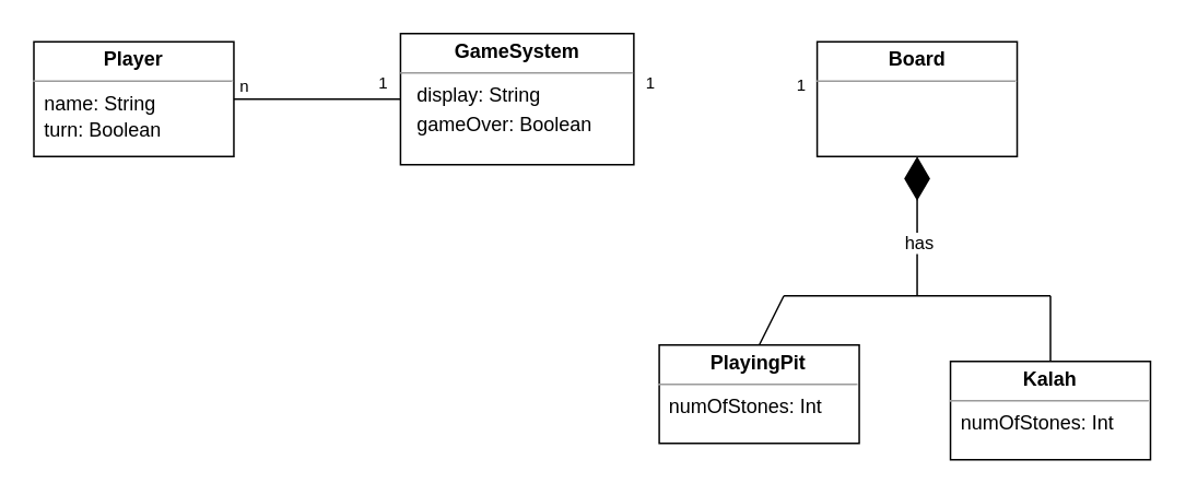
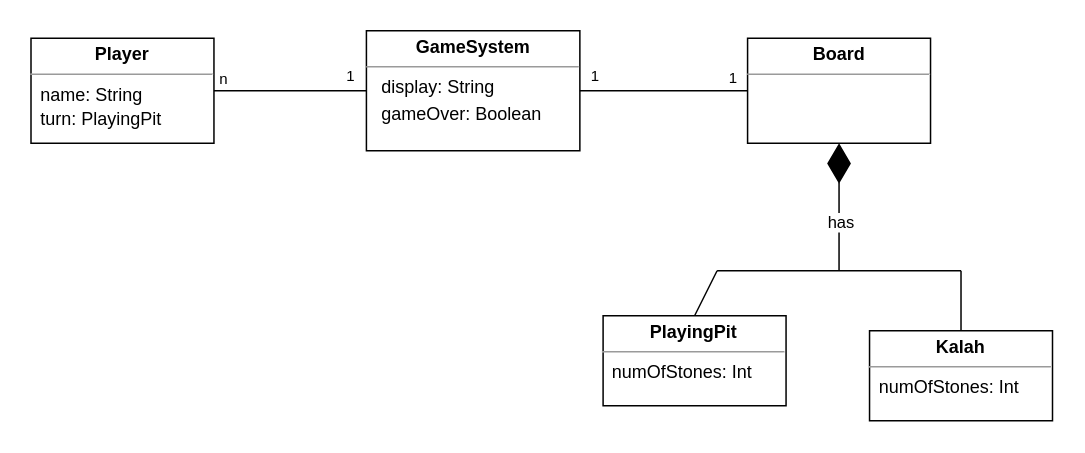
- <mxCell id="3" value="&lt;p style=&quot;margin: 0px ; margin-top: 4px ; text-align: center&quot;&gt;&lt;b&gt;Player&lt;/b&gt;&lt;/p&gt;&lt;hr size=&quot;1&quot;&gt;&lt;div style=&quot;height: 2px&quot;&gt;&amp;nbsp; name: String&lt;/div&gt;&lt;div style=&quot;height: 2px&quot;&gt;&lt;br&gt;&lt;/div&gt;&lt;div style=&quot;height: 2px&quot;&gt;&lt;br&gt;&lt;/div&gt;&lt;div style=&quot;height: 2px&quot;&gt;&lt;br&gt;&lt;/div&gt;&lt;div style=&quot;height: 2px&quot;&gt;&lt;br&gt;&lt;/div&gt;&lt;div style=&quot;height: 2px&quot;&gt;&amp;nbsp;&amp;nbsp;&lt;/div&gt;&lt;div style=&quot;height: 2px&quot;&gt;&lt;br&gt;&lt;/div&gt;&lt;div style=&quot;height: 2px&quot;&gt;&amp;nbsp;&amp;nbsp;&lt;/div&gt;&lt;div style=&quot;height: 2px&quot;&gt;&amp;nbsp; turn: Boolean&lt;/div&gt;" style="verticalAlign=top;align=left;overflow=fill;fontSize=12;fontFamily=Helvetica;html=1;" parent="2" vertex="1"><mxGeometry y="5" width="121.97" height="70" as="geometry" /></mxCell>
+ <mxCell id="3" value="&lt;p style=&quot;margin: 0px ; margin-top: 4px ; text-align: center&quot;&gt;&lt;b&gt;Player&lt;/b&gt;&lt;/p&gt;&lt;hr size=&quot;1&quot;&gt;&lt;div style=&quot;height: 2px&quot;&gt;&amp;nbsp; name: String&lt;/div&gt;&lt;div style=&quot;height: 2px&quot;&gt;&lt;br&gt;&lt;/div&gt;&lt;div style=&quot;height: 2px&quot;&gt;&lt;br&gt;&lt;/div&gt;&lt;div style=&quot;height: 2px&quot;&gt;&lt;br&gt;&lt;/div&gt;&lt;div style=&quot;height: 2px&quot;&gt;&lt;br&gt;&lt;/div&gt;&lt;div style=&quot;height: 2px&quot;&gt;&amp;nbsp;&amp;nbsp;&lt;/div&gt;&lt;div style=&quot;height: 2px&quot;&gt;&lt;br&gt;&lt;/div&gt;&lt;div style=&quot;height: 2px&quot;&gt;&amp;nbsp;&amp;nbsp;&lt;/div&gt;&lt;div style=&quot;height: 2px&quot;&gt;&amp;nbsp; turn: PlayingPit&lt;/div&gt;" style="verticalAlign=top;align=left;overflow=fill;fontSize=12;fontFamily=Helvetica;html=1;" parent="2" vertex="1"><mxGeometry y="5" width="121.97" height="70" as="geometry" /></mxCell>
+ <mxCell id="21" value="" style="endArrow=none;html=1;entryX=0;entryY=0.5;entryDx=0;entryDy=0;exitX=1;exitY=0.5;exitDx=0;exitDy=0;" edge="1" parent="2" source="4" target="6"><mxGeometry width="50" height="50" relative="1" as="geometry"><mxPoint x="589.522" y="110" as="sourcePoint" /><mxPoint x="447.224" y="370" as="targetPoint" /><Array as="points" /></mxGeometry></mxCell>
